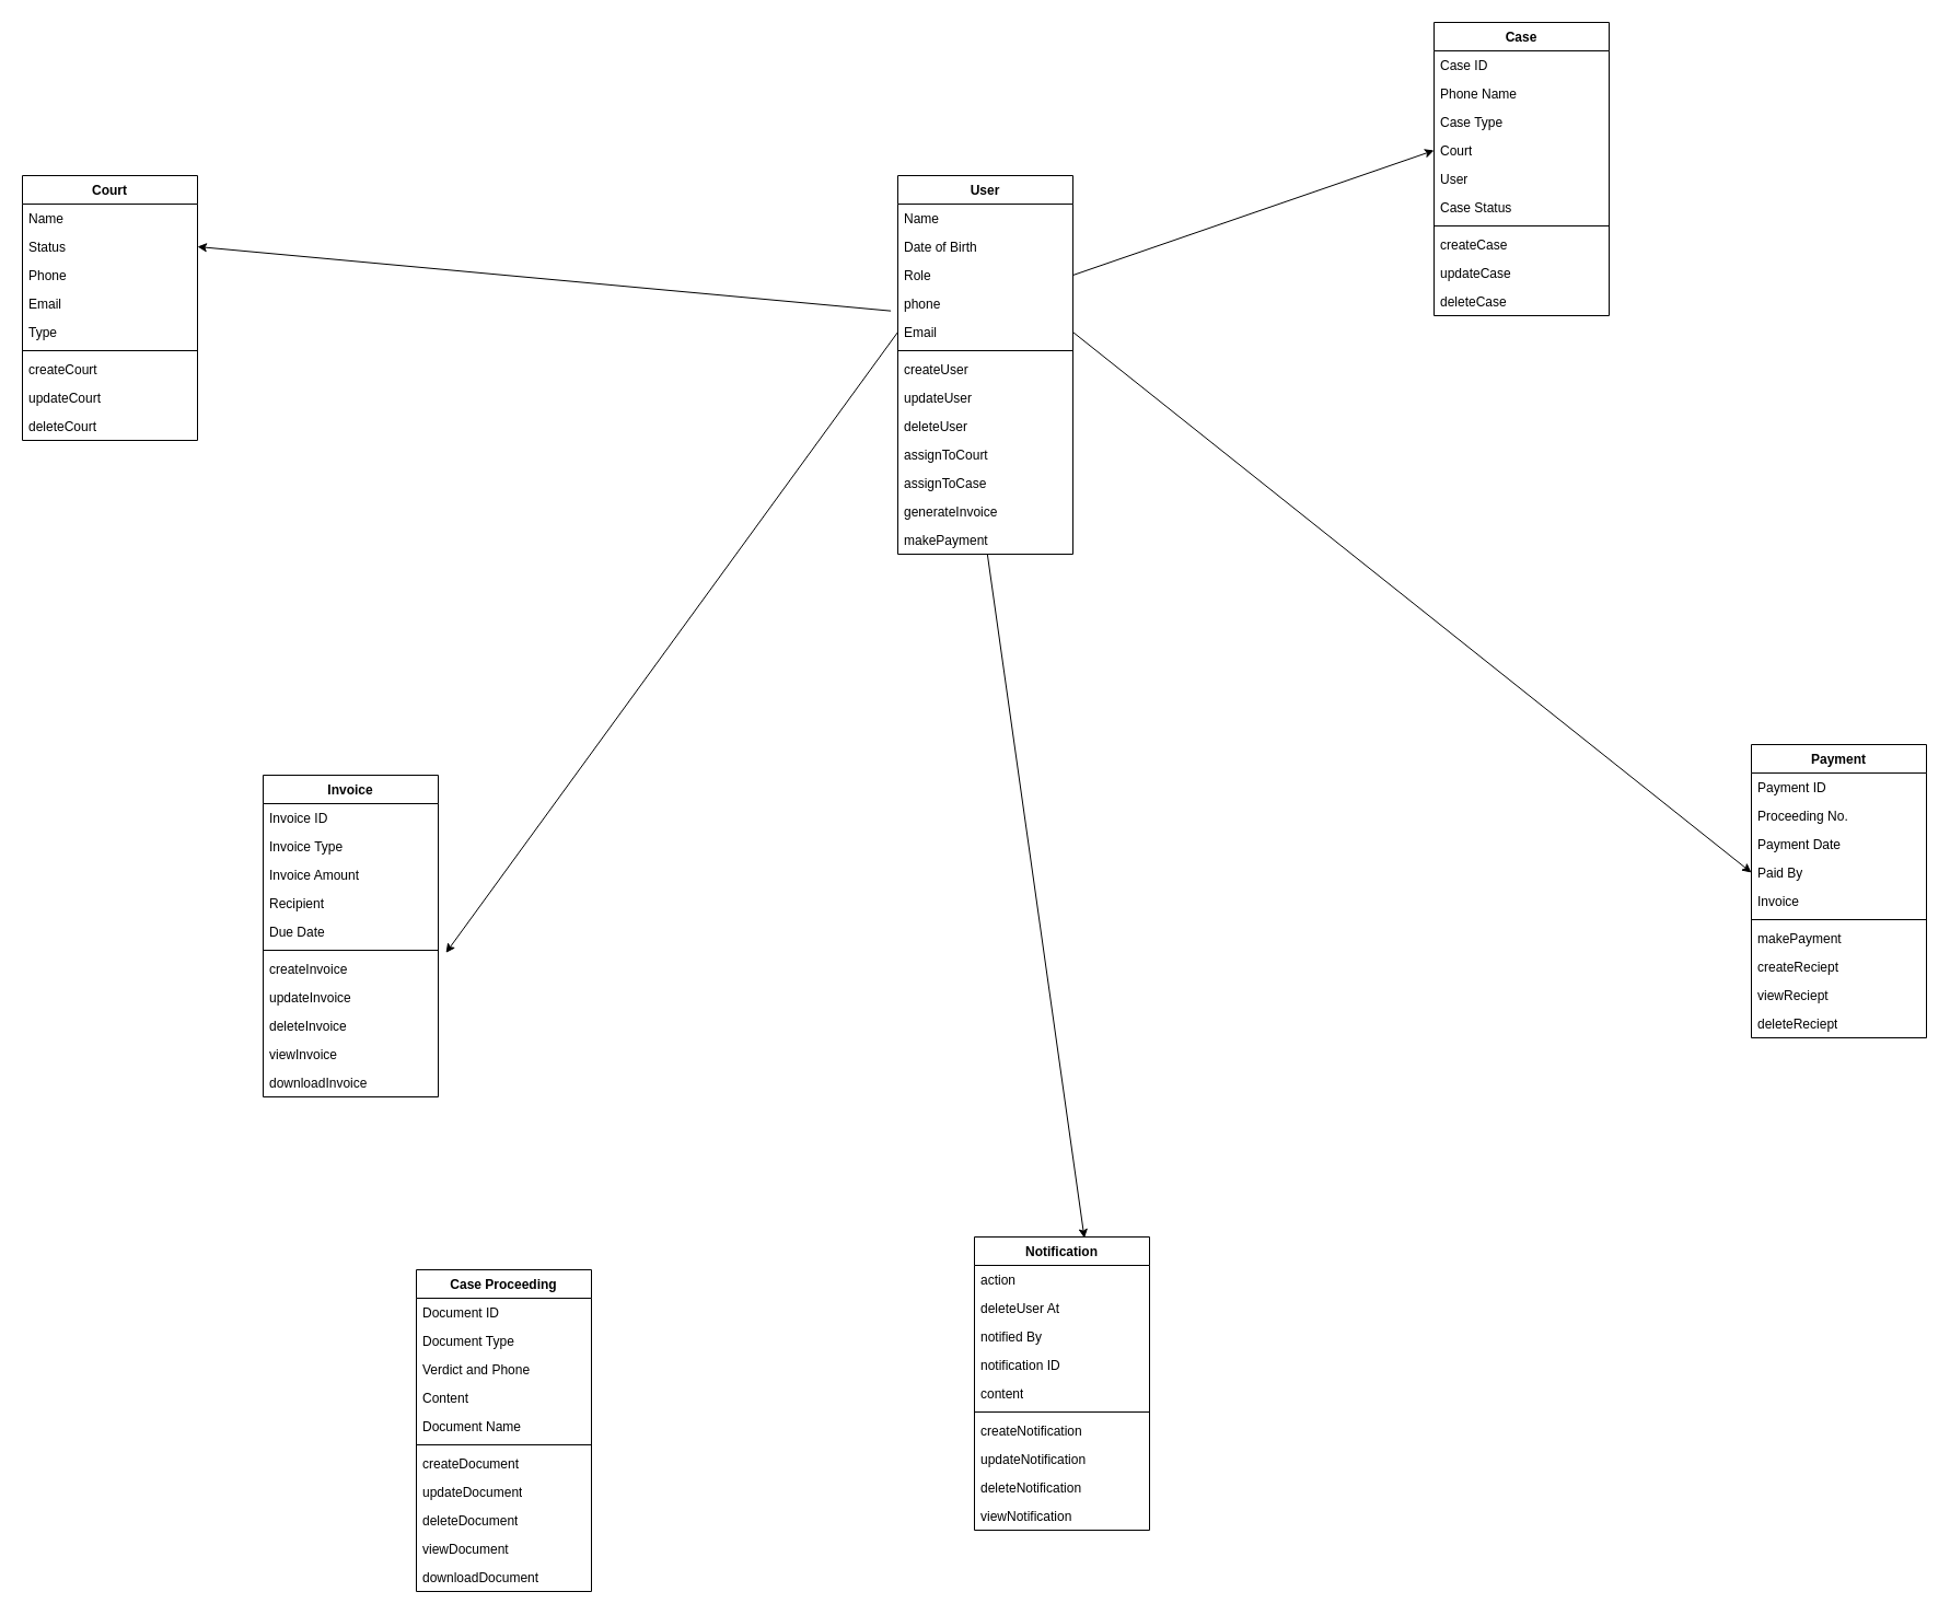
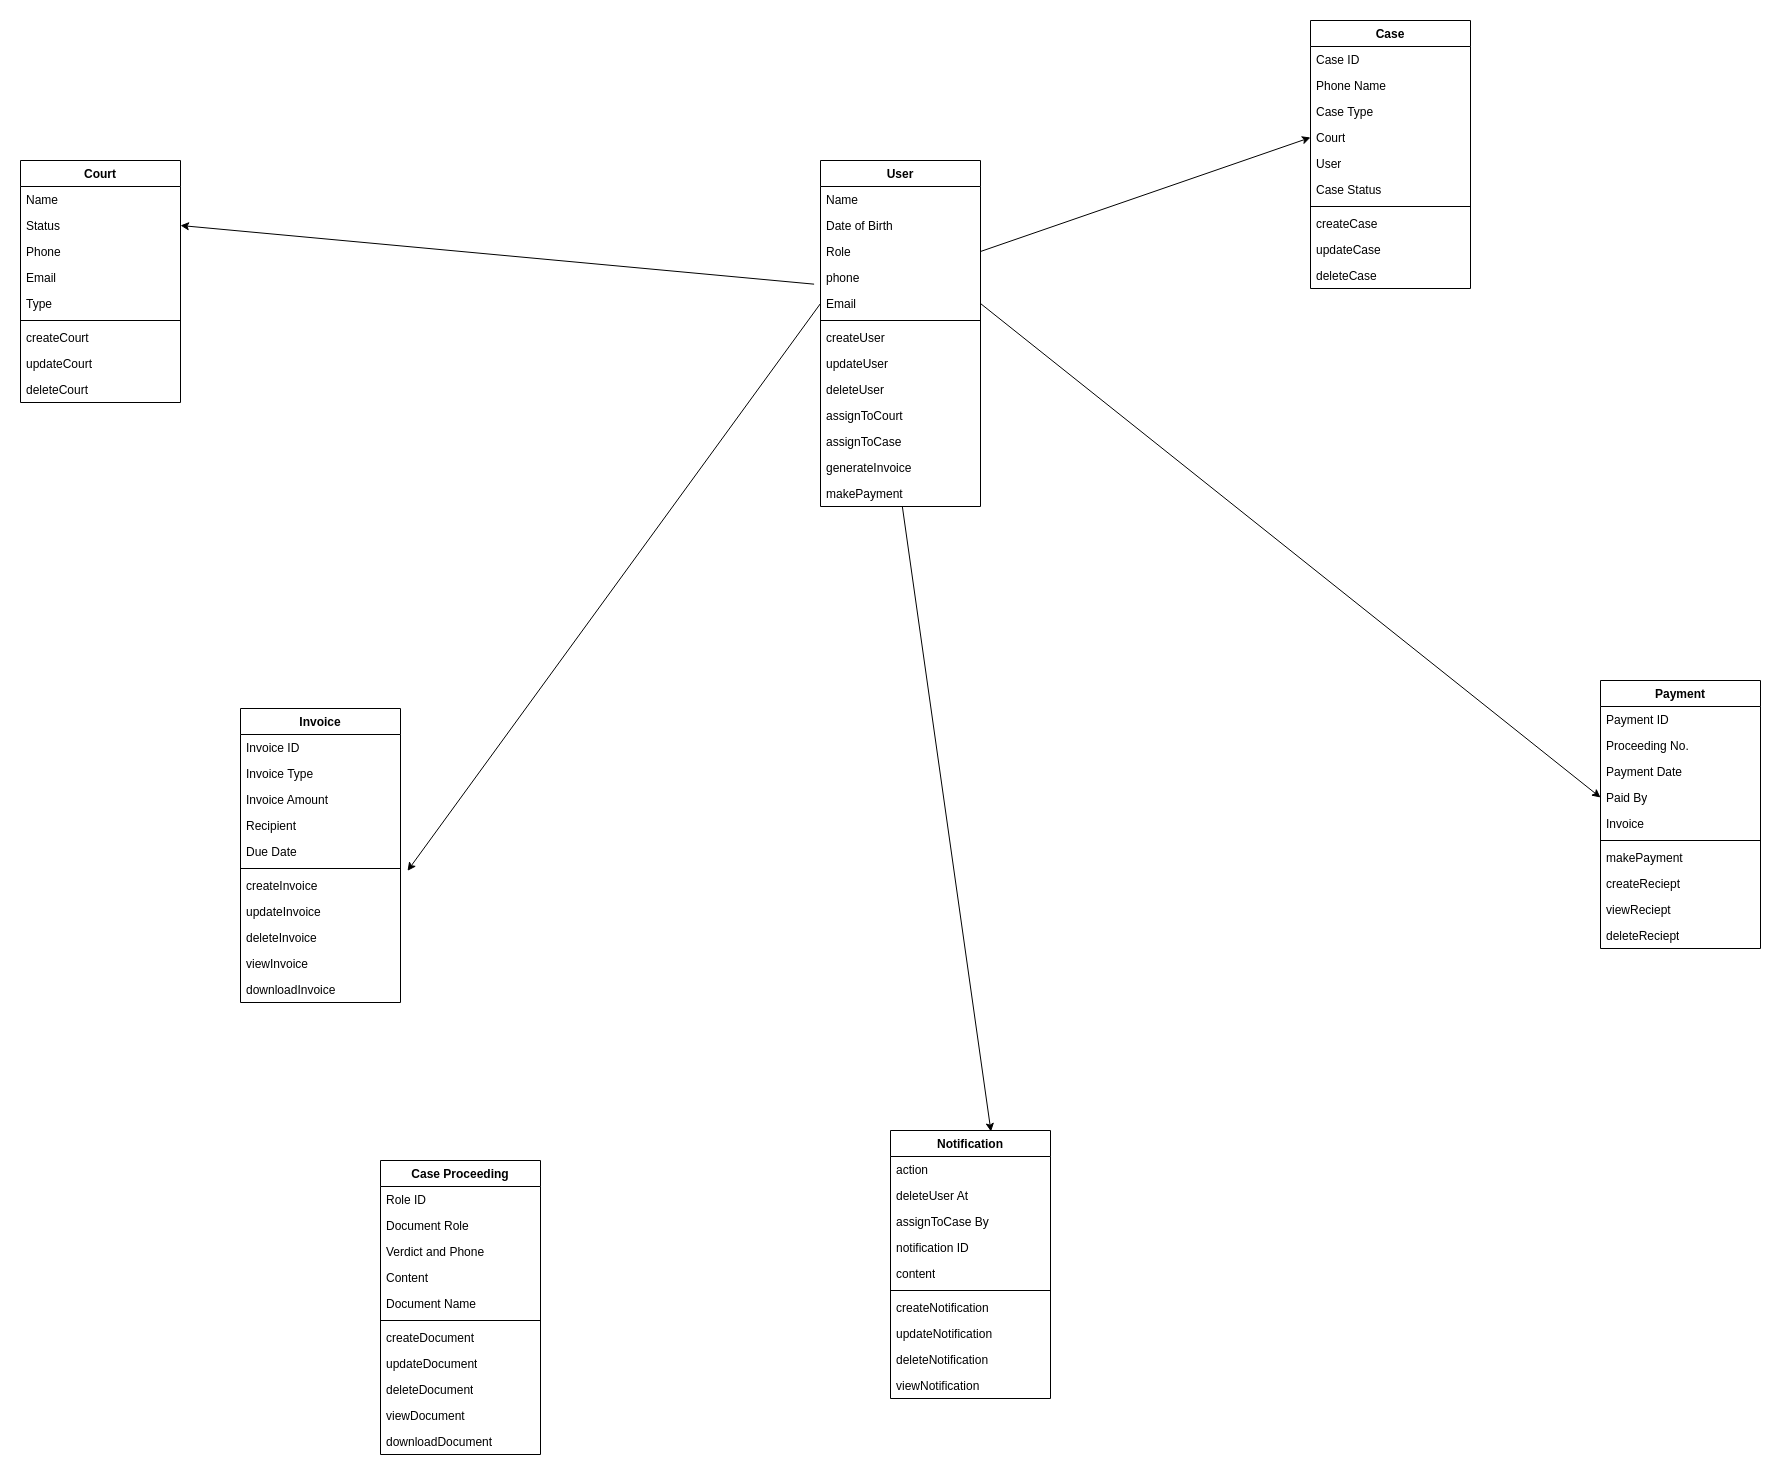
- <mxCell id="38" value="Document ID" style="text;strokeColor=none;fillColor=none;align=left;verticalAlign=top;spacingLeft=4;spacingRight=4;overflow=hidden;rotatable=0;points=[[0,0.5],[1,0.5]];portConstraint=eastwest;whiteSpace=wrap;html=1;" vertex="1" parent="37"><mxGeometry y="26" width="160" height="26" as="geometry" /></mxCell>
+ <mxCell id="38" value="Role ID" style="text;strokeColor=none;fillColor=none;align=left;verticalAlign=top;spacingLeft=4;spacingRight=4;overflow=hidden;rotatable=0;points=[[0,0.5],[1,0.5]];portConstraint=eastwest;whiteSpace=wrap;html=1;" vertex="1" parent="37"><mxGeometry y="26" width="160" height="26" as="geometry" /></mxCell>
- <mxCell id="75" value="notified By" style="text;strokeColor=none;fillColor=none;align=left;verticalAlign=top;spacingLeft=4;spacingRight=4;overflow=hidden;rotatable=0;points=[[0,0.5],[1,0.5]];portConstraint=eastwest;whiteSpace=wrap;html=1;" vertex="1" parent="72"><mxGeometry y="78" width="160" height="26" as="geometry" /></mxCell>
+ <mxCell id="75" value="assignToCase By" style="text;strokeColor=none;fillColor=none;align=left;verticalAlign=top;spacingLeft=4;spacingRight=4;overflow=hidden;rotatable=0;points=[[0,0.5],[1,0.5]];portConstraint=eastwest;whiteSpace=wrap;html=1;" vertex="1" parent="72"><mxGeometry y="78" width="160" height="26" as="geometry" /></mxCell>
- <mxCell id="39" value="Document Type" style="text;strokeColor=none;fillColor=none;align=left;verticalAlign=top;spacingLeft=4;spacingRight=4;overflow=hidden;rotatable=0;points=[[0,0.5],[1,0.5]];portConstraint=eastwest;whiteSpace=wrap;html=1;" vertex="1" parent="37"><mxGeometry y="52" width="160" height="26" as="geometry" /></mxCell>
+ <mxCell id="39" value="Document Role" style="text;strokeColor=none;fillColor=none;align=left;verticalAlign=top;spacingLeft=4;spacingRight=4;overflow=hidden;rotatable=0;points=[[0,0.5],[1,0.5]];portConstraint=eastwest;whiteSpace=wrap;html=1;" vertex="1" parent="37"><mxGeometry y="52" width="160" height="26" as="geometry" /></mxCell>
